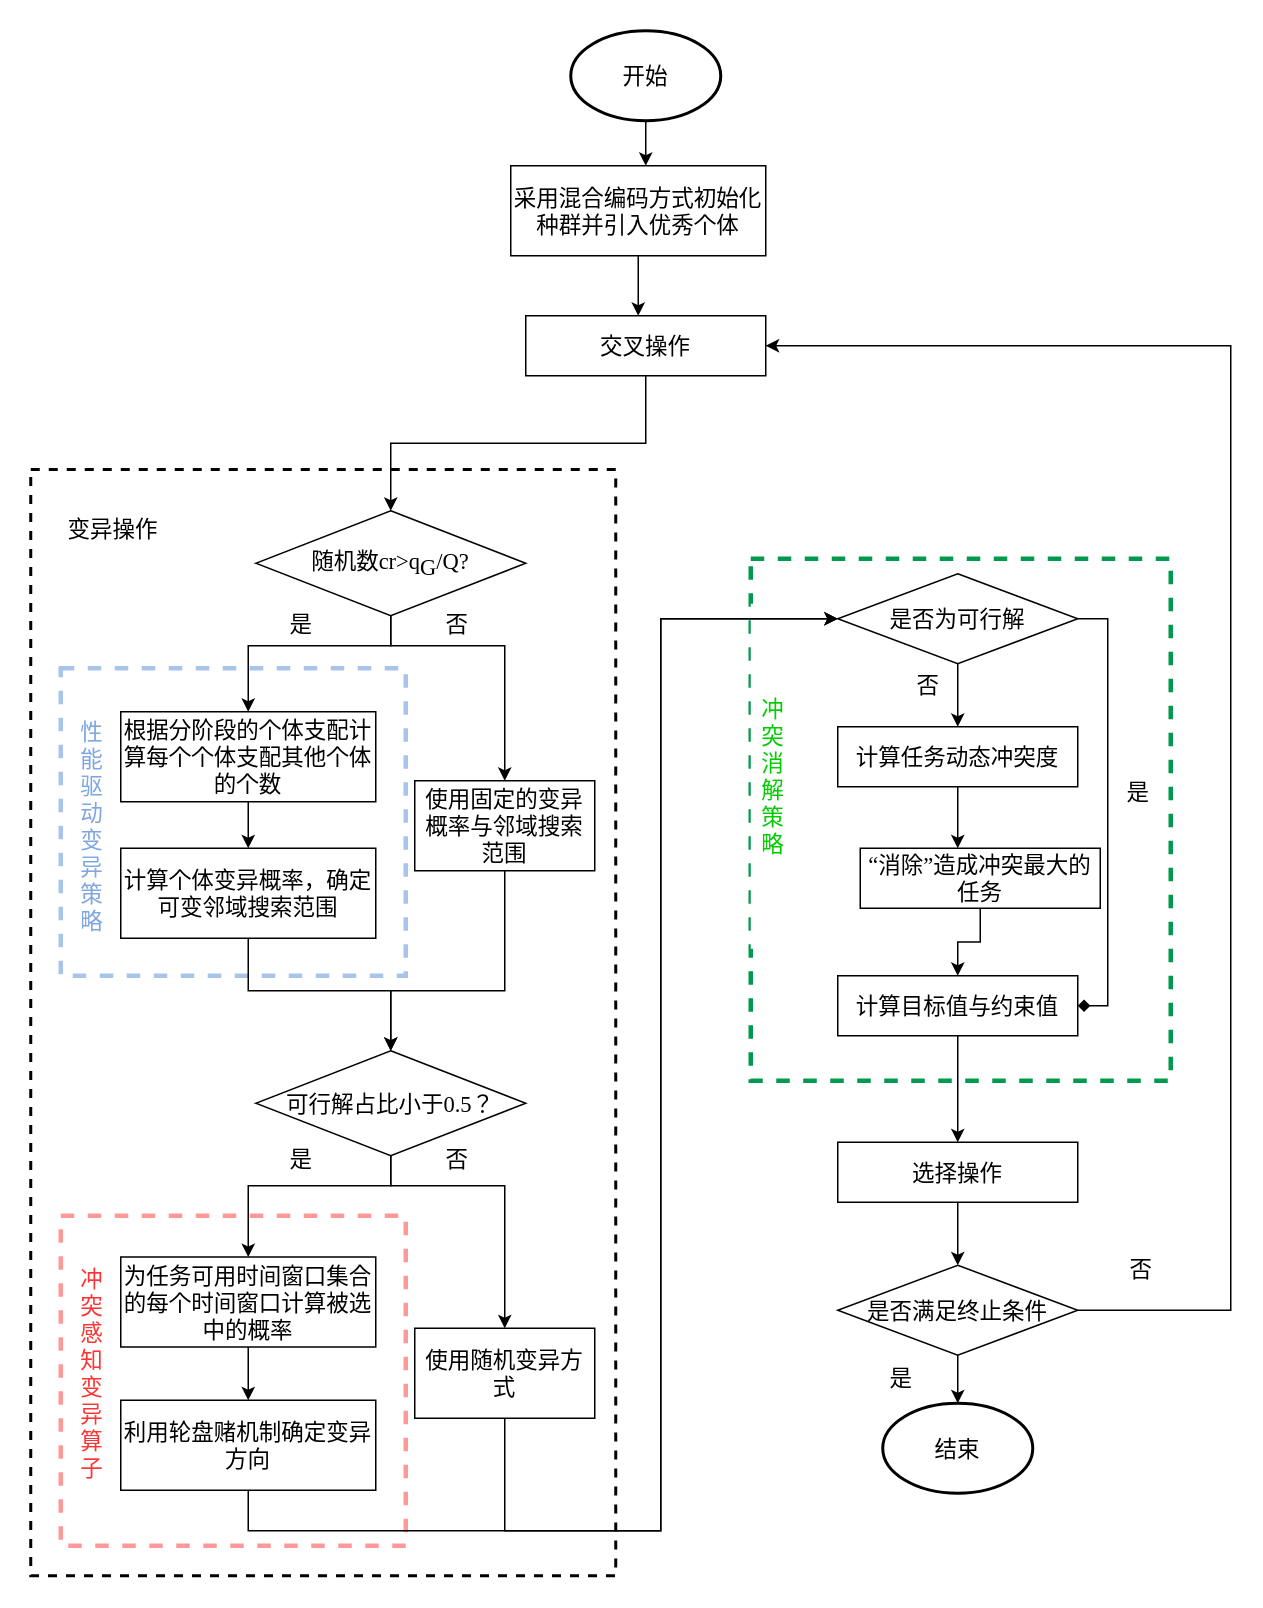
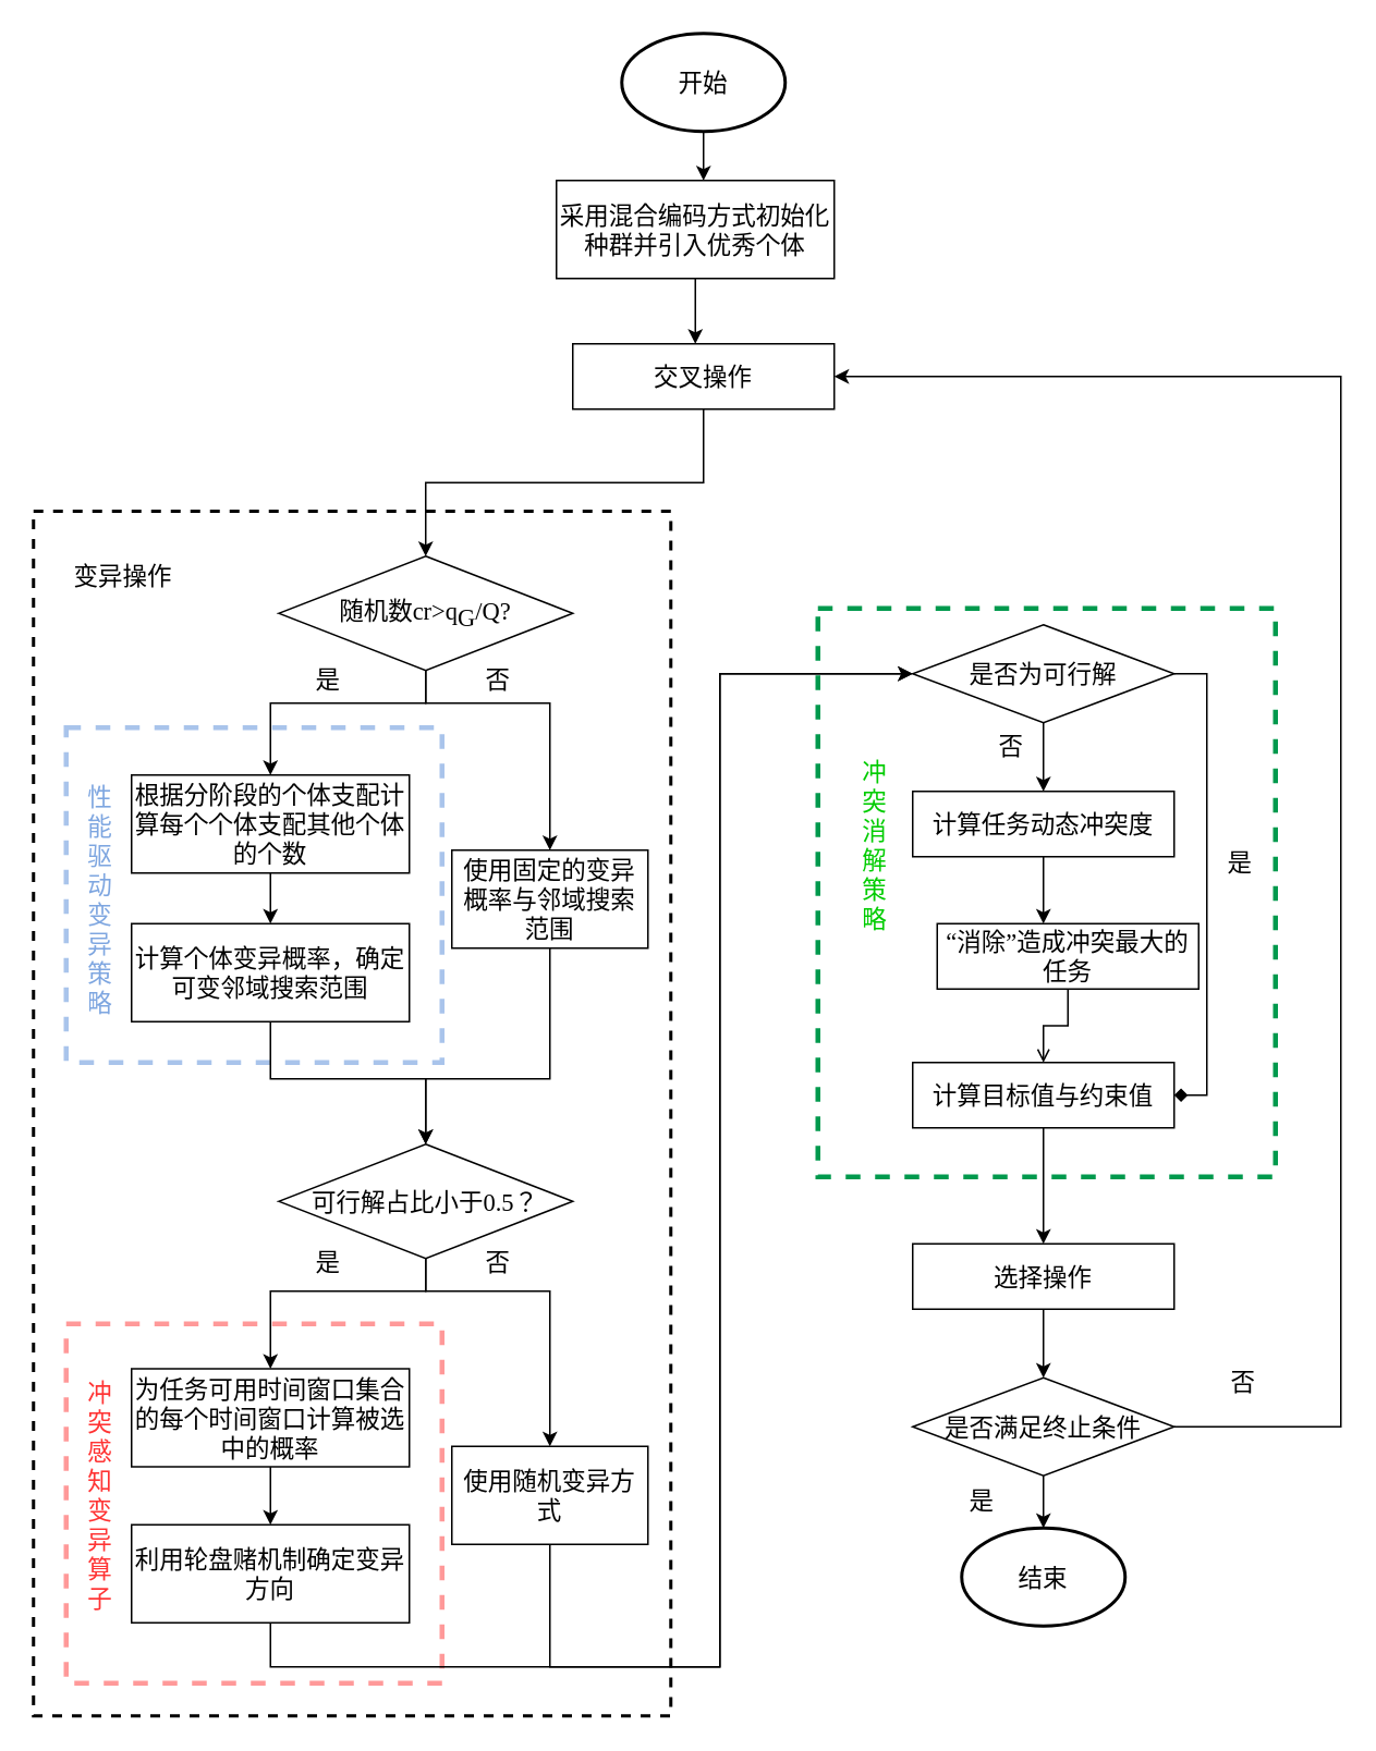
- <mxCell id="54" value="冲突消解策略" style="rounded=0;whiteSpace=wrap;html=1;fontSize=15;strokeColor=none;fontColor=#00CC00;fontFamily=Times New Roman;" vertex="1" parent="1"><mxGeometry x="500" y="402" width="30" height="230" as="geometry" /></mxCell>
+ <mxCell id="54" value="冲突消解策略" style="rounded=0;whiteSpace=wrap;html=1;fontSize=15;strokeColor=none;fontColor=#00CC00;fontFamily=Times New Roman;" vertex="1" parent="1"><mxGeometry x="520" y="402" width="30" height="230" as="geometry" /></mxCell>
- <mxCell id="49" value="" style="edgeStyle=orthogonalEdgeStyle;rounded=0;orthogonalLoop=1;jettySize=auto;html=1;fontSize=15;fontFamily=Times New Roman;" edge="1" parent="1" source="50" target="44"><mxGeometry relative="1" as="geometry" /></mxCell>
+ <mxCell id="49" value="" style="edgeStyle=orthogonalEdgeStyle;rounded=0;orthogonalLoop=1;jettySize=auto;html=1;fontSize=15;fontFamily=Times New Roman;endArrow=open;" edge="1" parent="1" source="50" target="44"><mxGeometry relative="1" as="geometry" /></mxCell>
